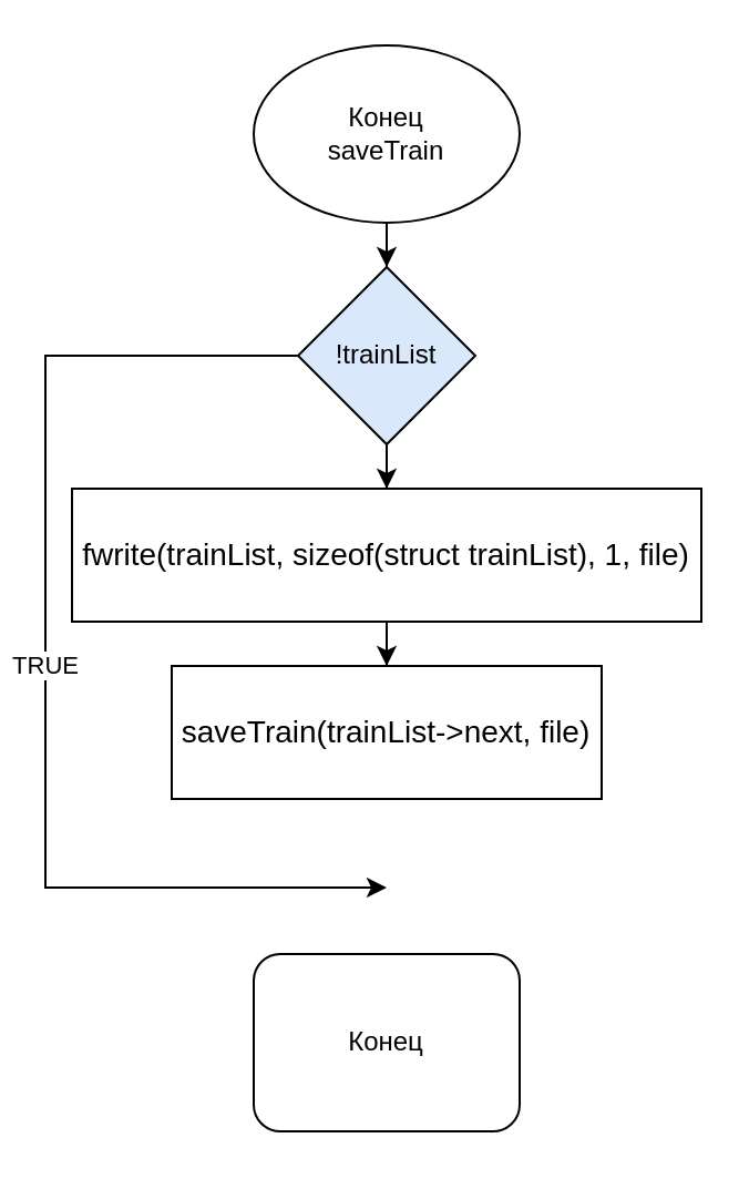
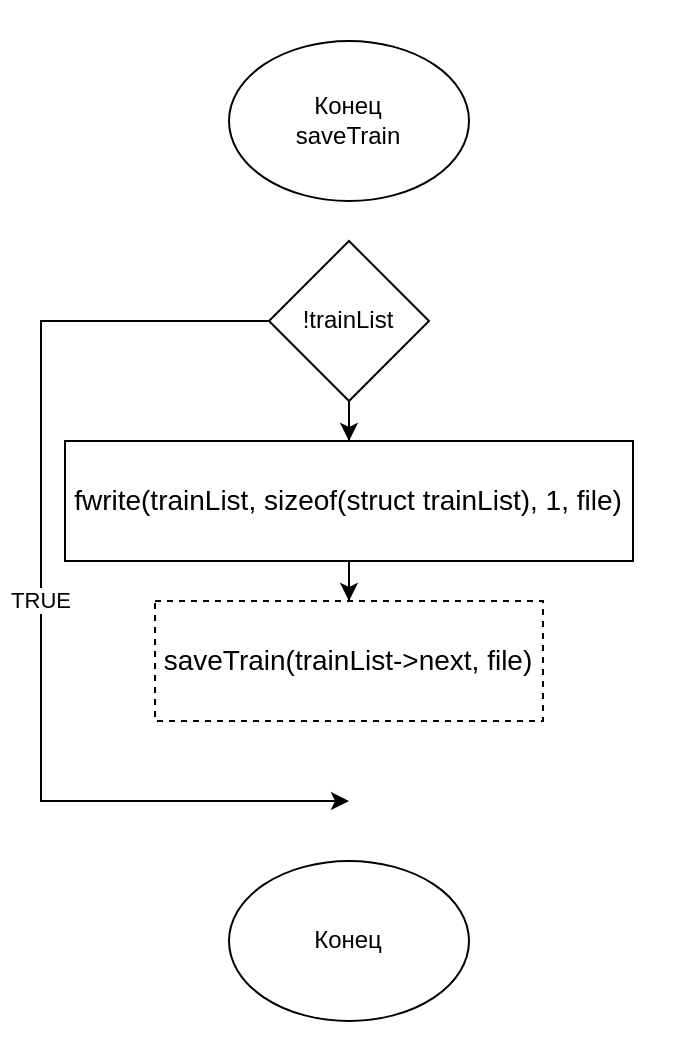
- <mxCell id="2" style="edgeStyle=orthogonalEdgeStyle;rounded=0;orthogonalLoop=1;jettySize=auto;html=1;" edge="1" parent="1" source="3" target="6"><mxGeometry relative="1" as="geometry" /></mxCell>
- <mxCell id="6" value="!trainList" style="rhombus;whiteSpace=wrap;html=1;fillColor=#dae8fc;" vertex="1" parent="1"><mxGeometry x="134" y="120" width="80" height="80" as="geometry" /></mxCell>
+ <mxCell id="6" value="!trainList" style="rhombus;whiteSpace=wrap;html=1;" vertex="1" parent="1"><mxGeometry x="134" y="120" width="80" height="80" as="geometry" /></mxCell>
- <mxCell id="9" value="&lt;div style=&quot;font-size: 14px; line-height: 19px;&quot;&gt;&lt;span style=&quot;background-color: rgb(255, 255, 255);&quot;&gt;saveTrain(trainList-&amp;gt;next, file)&lt;/span&gt;&lt;/div&gt;" style="rounded=0;whiteSpace=wrap;html=1;" vertex="1" parent="1"><mxGeometry x="77" y="300" width="194" height="60" as="geometry" /></mxCell>
+ <mxCell id="9" value="&lt;div style=&quot;font-size: 14px; line-height: 19px;&quot;&gt;&lt;span style=&quot;background-color: rgb(255, 255, 255);&quot;&gt;saveTrain(trainList-&amp;gt;next, file)&lt;/span&gt;&lt;/div&gt;" style="rounded=0;whiteSpace=wrap;html=1;dashed=1;" vertex="1" parent="1"><mxGeometry x="77" y="300" width="194" height="60" as="geometry" /></mxCell>
- <mxCell id="10" value="Конец" style="whiteSpace=wrap;html=1;rounded=1;" vertex="1" parent="1"><mxGeometry x="114" y="430" width="120" height="80" as="geometry" /></mxCell>
+ <mxCell id="10" value="Конец" style="ellipse;whiteSpace=wrap;html=1;" vertex="1" parent="1"><mxGeometry x="114" y="430" width="120" height="80" as="geometry" /></mxCell>
